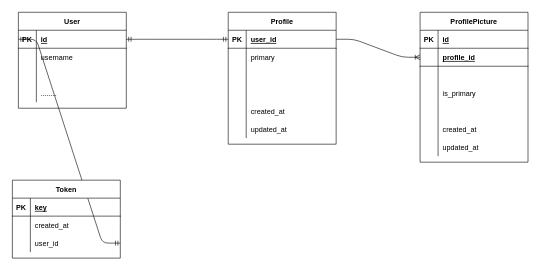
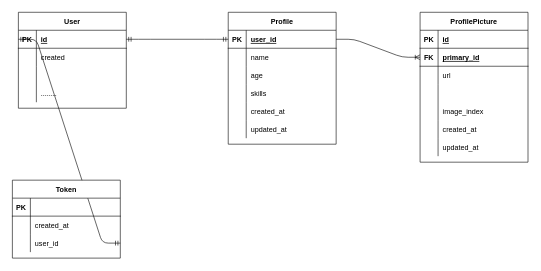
+ <mxCell id="51" value="FK" style="shape=partialRectangle;connectable=0;fillColor=none;top=0;left=0;bottom=0;right=0;fontStyle=1;overflow=hidden;" vertex="1" parent="50"><mxGeometry width="30" height="30" as="geometry" /></mxCell>
- <mxCell id="8" value="username" style="shape=partialRectangle;connectable=0;fillColor=none;top=0;left=0;bottom=0;right=0;align=left;spacingLeft=6;overflow=hidden;" vertex="1" parent="6"><mxGeometry x="30" width="150" height="30" as="geometry" /></mxCell>
+ <mxCell id="8" value="created" style="shape=partialRectangle;connectable=0;fillColor=none;top=0;left=0;bottom=0;right=0;align=left;spacingLeft=6;overflow=hidden;" vertex="1" parent="6"><mxGeometry x="30" width="150" height="30" as="geometry" /></mxCell>
- <mxCell id="33" value="primary" style="shape=partialRectangle;connectable=0;fillColor=none;top=0;left=0;bottom=0;right=0;align=left;spacingLeft=6;overflow=hidden;" vertex="1" parent="31"><mxGeometry x="30" width="150" height="30" as="geometry" /></mxCell>
+ <mxCell id="33" value="name" style="shape=partialRectangle;connectable=0;fillColor=none;top=0;left=0;bottom=0;right=0;align=left;spacingLeft=6;overflow=hidden;" vertex="1" parent="31"><mxGeometry x="30" width="150" height="30" as="geometry" /></mxCell>
- <mxCell id="52" value="profile_id" style="shape=partialRectangle;connectable=0;fillColor=none;top=0;left=0;bottom=0;right=0;align=left;spacingLeft=6;fontStyle=5;overflow=hidden;" vertex="1" parent="50"><mxGeometry x="30" width="150" height="30" as="geometry" /></mxCell>
+ <mxCell id="52" value="primary_id" style="shape=partialRectangle;connectable=0;fillColor=none;top=0;left=0;bottom=0;right=0;align=left;spacingLeft=6;fontStyle=5;overflow=hidden;" vertex="1" parent="50"><mxGeometry x="30" width="150" height="30" as="geometry" /></mxCell>
+ <mxCell id="36" value="age" style="shape=partialRectangle;connectable=0;fillColor=none;top=0;left=0;bottom=0;right=0;align=left;spacingLeft=6;overflow=hidden;" vertex="1" parent="34"><mxGeometry x="30" width="150" height="30" as="geometry" /></mxCell>
+ <mxCell id="55" value="url" style="shape=partialRectangle;connectable=0;fillColor=none;top=0;left=0;bottom=0;right=0;align=left;spacingLeft=6;overflow=hidden;" vertex="1" parent="53"><mxGeometry x="30" width="150" height="30" as="geometry" /></mxCell>
+ <mxCell id="39" value="skills" style="shape=partialRectangle;connectable=0;fillColor=none;top=0;left=0;bottom=0;right=0;align=left;spacingLeft=6;overflow=hidden;" vertex="1" parent="37"><mxGeometry x="30" width="150" height="30" as="geometry" /></mxCell>
- <mxCell id="58" value="is_primary" style="shape=partialRectangle;connectable=0;fillColor=none;top=0;left=0;bottom=0;right=0;align=left;spacingLeft=6;overflow=hidden;" vertex="1" parent="56"><mxGeometry x="30" width="150" height="30" as="geometry" /></mxCell>
+ <mxCell id="61" value="image_index" style="shape=partialRectangle;connectable=0;fillColor=none;top=0;left=0;bottom=0;right=0;align=left;spacingLeft=6;overflow=hidden;" vertex="1" parent="59"><mxGeometry x="30" width="150" height="30" as="geometry" /></mxCell>
- <mxCell id="18" value="key" style="shape=partialRectangle;connectable=0;fillColor=none;top=0;left=0;bottom=0;right=0;align=left;spacingLeft=6;fontStyle=5;overflow=hidden;" vertex="1" parent="16"><mxGeometry x="30" width="150" height="30" as="geometry" /></mxCell>
